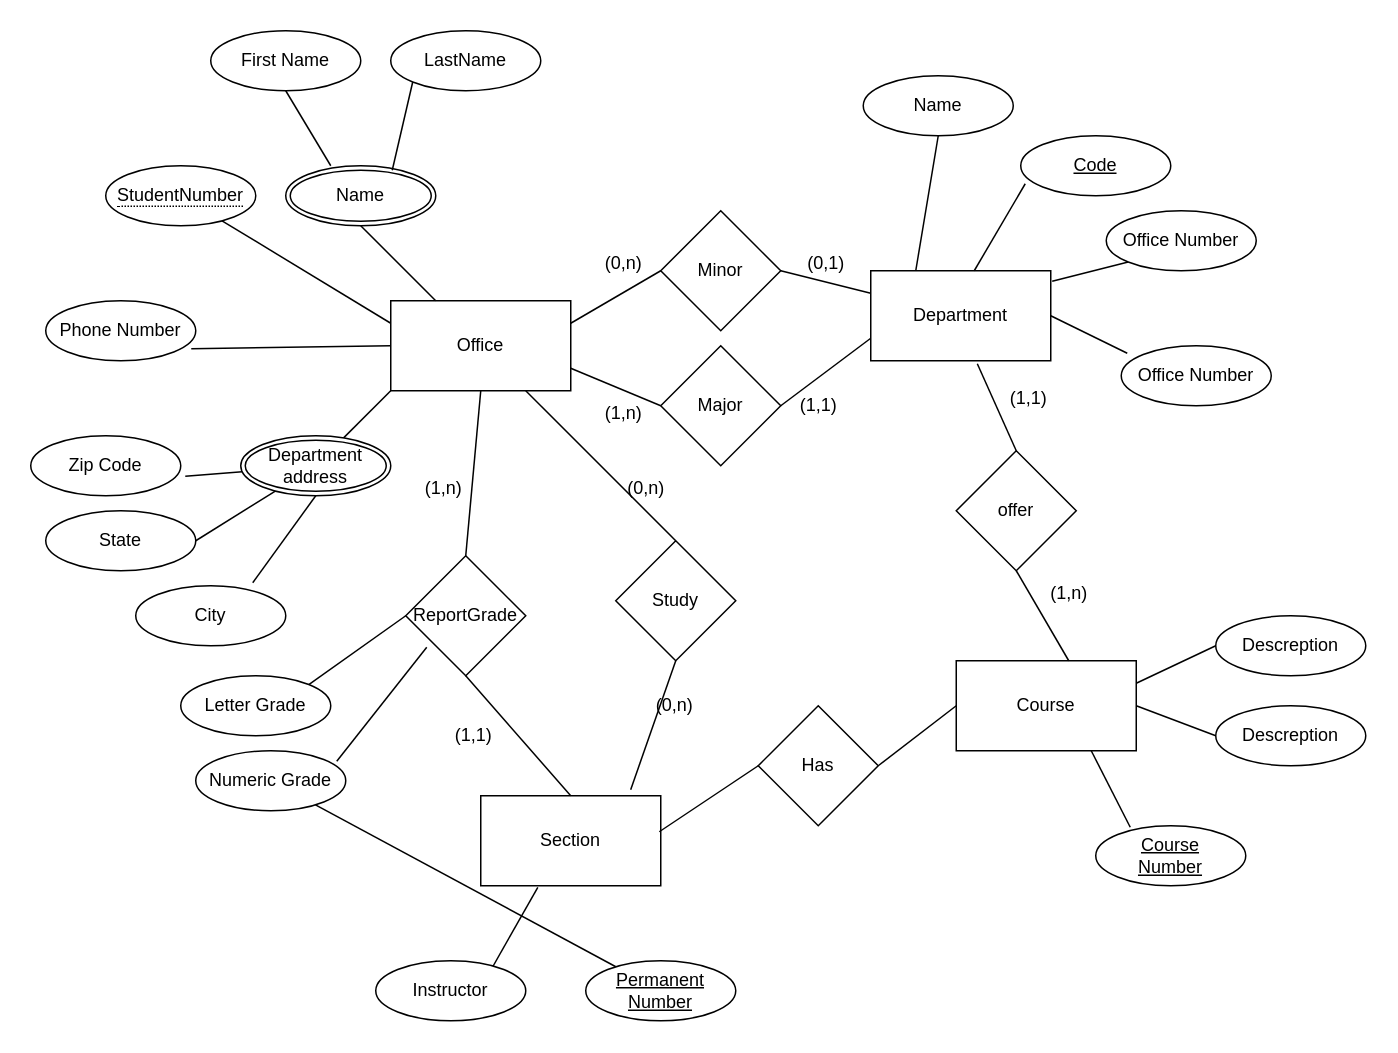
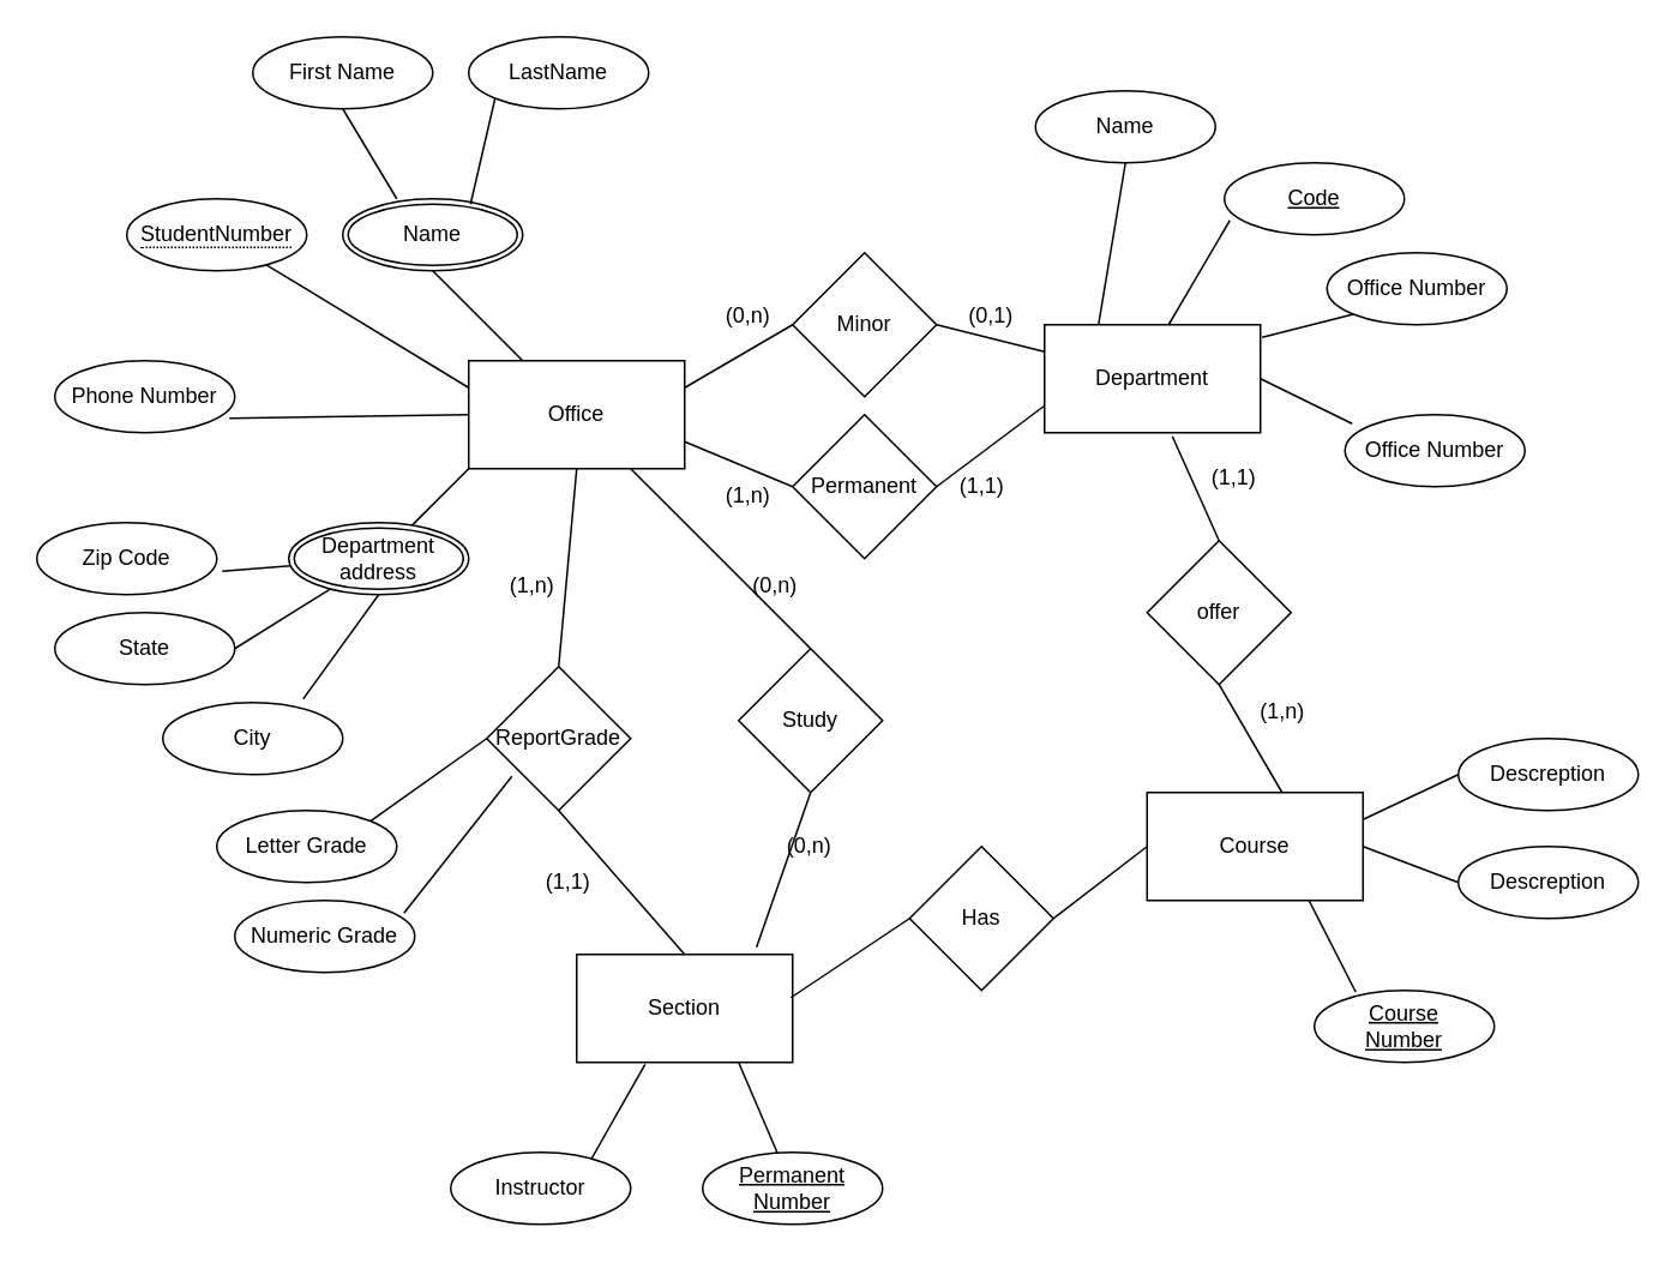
- <mxCell id="18" value="Major" style="rhombus;whiteSpace=wrap;html=1;" vertex="1" parent="1"><mxGeometry x="440" y="230" width="80" height="80" as="geometry" /></mxCell>
+ <mxCell id="18" value="Permanent" style="rhombus;whiteSpace=wrap;html=1;" vertex="1" parent="1"><mxGeometry x="440" y="230" width="80" height="80" as="geometry" /></mxCell>
- <mxCell id="11" value="" style="endArrow=none;html=1;rounded=0;" edge="1" parent="1" source="53" target="61"><mxGeometry width="50" height="50" relative="1" as="geometry"><mxPoint x="220" y="600" as="sourcePoint" /><mxPoint x="380" y="350" as="targetPoint" /></mxGeometry></mxCell>
+ <mxCell id="11" value="" style="endArrow=none;html=1;rounded=0;entryX=0.75;entryY=1;entryDx=0;entryDy=0;" edge="1" parent="1" source="53" target="5"><mxGeometry width="50" height="50" relative="1" as="geometry"><mxPoint x="220" y="600" as="sourcePoint" /><mxPoint x="380" y="350" as="targetPoint" /></mxGeometry></mxCell>
